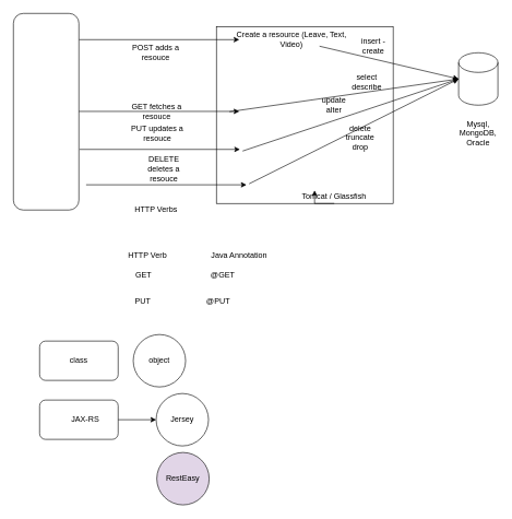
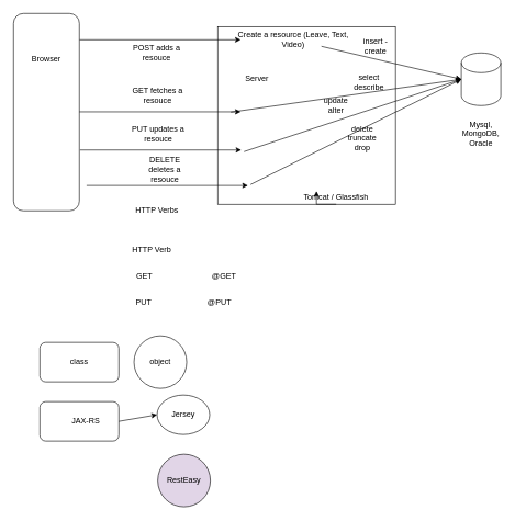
+ <mxCell id="11" value="Browser" style="text;html=1;strokeColor=none;fillColor=none;align=center;verticalAlign=middle;whiteSpace=wrap;rounded=0;" vertex="1" parent="1"><mxGeometry x="50" y="80" width="40" height="20" as="geometry" /></mxCell>
+ <mxCell id="3" value="Server" style="text;html=1;strokeColor=none;fillColor=none;align=center;verticalAlign=middle;whiteSpace=wrap;rounded=0;" vertex="1" parent="1"><mxGeometry x="370" y="110" width="40" height="20" as="geometry" /></mxCell>
- <mxCell id="9" value="GET fetches a resouce" style="text;html=1;strokeColor=none;fillColor=none;align=center;verticalAlign=middle;whiteSpace=wrap;rounded=0;" vertex="1" parent="1"><mxGeometry x="198" y="160" width="82" height="20" as="geometry" /></mxCell>
+ <mxCell id="9" value="GET fetches a resouce" style="text;html=1;strokeColor=none;fillColor=none;align=center;verticalAlign=middle;whiteSpace=wrap;rounded=0;" vertex="1" parent="1"><mxGeometry x="198" y="135" width="82" height="20" as="geometry" /></mxCell>
- <mxCell id="30" value="HTTP Verb" style="text;html=1;strokeColor=none;fillColor=none;align=center;verticalAlign=middle;whiteSpace=wrap;rounded=0;" vertex="1" parent="1"><mxGeometry x="190" y="380" width="70" height="20" as="geometry" /></mxCell>
+ <mxCell id="30" value="HTTP Verb" style="text;html=1;strokeColor=none;fillColor=none;align=center;verticalAlign=middle;whiteSpace=wrap;rounded=0;" vertex="1" parent="1"><mxGeometry x="195" y="370" width="70" height="20" as="geometry" /></mxCell>
- <mxCell id="31" value="Java Annotation" style="text;html=1;strokeColor=none;fillColor=none;align=center;verticalAlign=middle;whiteSpace=wrap;rounded=0;" vertex="1" parent="1"><mxGeometry x="320" y="380" width="90" height="20" as="geometry" /></mxCell>
- <mxCell id="39" value="Jersey" style="ellipse;whiteSpace=wrap;html=1;aspect=fixed;" vertex="1" parent="1"><mxGeometry x="238" y="600" width="80" height="80" as="geometry" /></mxCell>
+ <mxCell id="39" value="Jersey" style="ellipse;whiteSpace=wrap;html=1;aspect=fixed;" vertex="1" parent="1"><mxGeometry x="238" y="600" width="80" height="60" as="geometry" /></mxCell>
